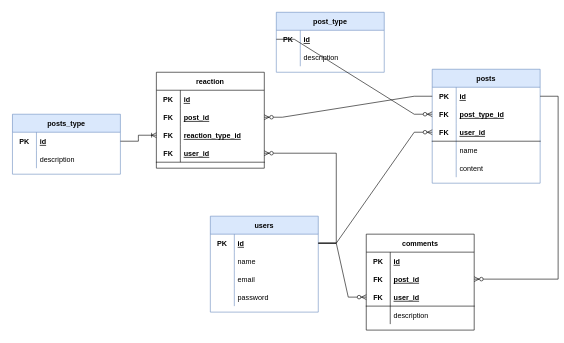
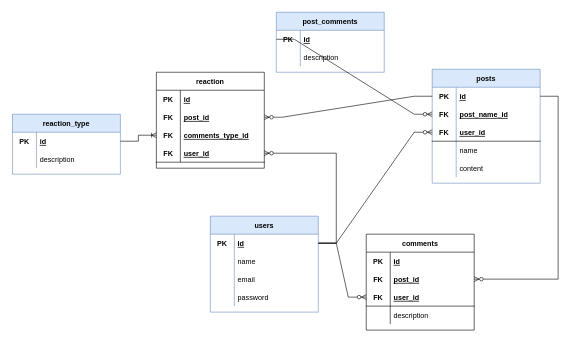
- <mxCell id="31" value="post_type" style="shape=table;startSize=30;container=1;collapsible=1;childLayout=tableLayout;fixedRows=1;rowLines=0;fontStyle=1;align=center;resizeLast=1;fontSize=12;verticalAlign=middle;spacing=0;spacingTop=0;fillColor=#dae8fc;strokeColor=#6c8ebf;" vertex="1" parent="1"><mxGeometry x="460" y="20" width="180" height="100" as="geometry" /></mxCell>
+ <mxCell id="31" value="post_comments" style="shape=table;startSize=30;container=1;collapsible=1;childLayout=tableLayout;fixedRows=1;rowLines=0;fontStyle=1;align=center;resizeLast=1;fontSize=12;verticalAlign=middle;spacing=0;spacingTop=0;fillColor=#dae8fc;strokeColor=#6c8ebf;" vertex="1" parent="1"><mxGeometry x="460" y="20" width="180" height="100" as="geometry" /></mxCell>
- <mxCell id="21" value="post_type_id" style="shape=partialRectangle;connectable=0;fillColor=none;top=0;left=0;bottom=0;right=0;align=left;spacingLeft=6;fontStyle=5;overflow=hidden;fontSize=12;verticalAlign=middle;spacing=0;spacingTop=0;" vertex="1" parent="19"><mxGeometry x="40" width="140" height="30" as="geometry"><mxRectangle width="140" height="30" as="alternateBounds" /></mxGeometry></mxCell>
+ <mxCell id="21" value="post_name_id" style="shape=partialRectangle;connectable=0;fillColor=none;top=0;left=0;bottom=0;right=0;align=left;spacingLeft=6;fontStyle=5;overflow=hidden;fontSize=12;verticalAlign=middle;spacing=0;spacingTop=0;" vertex="1" parent="19"><mxGeometry x="40" width="140" height="30" as="geometry"><mxRectangle width="140" height="30" as="alternateBounds" /></mxGeometry></mxCell>
- <mxCell id="70" value="posts_type" style="shape=table;startSize=30;container=1;collapsible=1;childLayout=tableLayout;fixedRows=1;rowLines=0;fontStyle=1;align=center;resizeLast=1;fontSize=12;verticalAlign=middle;spacing=0;spacingTop=0;fillColor=#dae8fc;strokeColor=#6c8ebf;" vertex="1" parent="1"><mxGeometry x="20" y="190" width="180" height="100" as="geometry" /></mxCell>
+ <mxCell id="70" value="reaction_type" style="shape=table;startSize=30;container=1;collapsible=1;childLayout=tableLayout;fixedRows=1;rowLines=0;fontStyle=1;align=center;resizeLast=1;fontSize=12;verticalAlign=middle;spacing=0;spacingTop=0;fillColor=#dae8fc;strokeColor=#6c8ebf;" vertex="1" parent="1"><mxGeometry x="20" y="190" width="180" height="100" as="geometry" /></mxCell>
- <mxCell id="64" value="reaction_type_id" style="shape=partialRectangle;connectable=0;fillColor=none;top=0;left=0;bottom=0;right=0;align=left;spacingLeft=6;fontStyle=5;overflow=hidden;fontSize=12;verticalAlign=middle;spacing=0;spacingTop=0;" vertex="1" parent="62"><mxGeometry x="40" width="140" height="30" as="geometry"><mxRectangle width="140" height="30" as="alternateBounds" /></mxGeometry></mxCell>
+ <mxCell id="64" value="comments_type_id" style="shape=partialRectangle;connectable=0;fillColor=none;top=0;left=0;bottom=0;right=0;align=left;spacingLeft=6;fontStyle=5;overflow=hidden;fontSize=12;verticalAlign=middle;spacing=0;spacingTop=0;" vertex="1" parent="62"><mxGeometry x="40" width="140" height="30" as="geometry"><mxRectangle width="140" height="30" as="alternateBounds" /></mxGeometry></mxCell>
